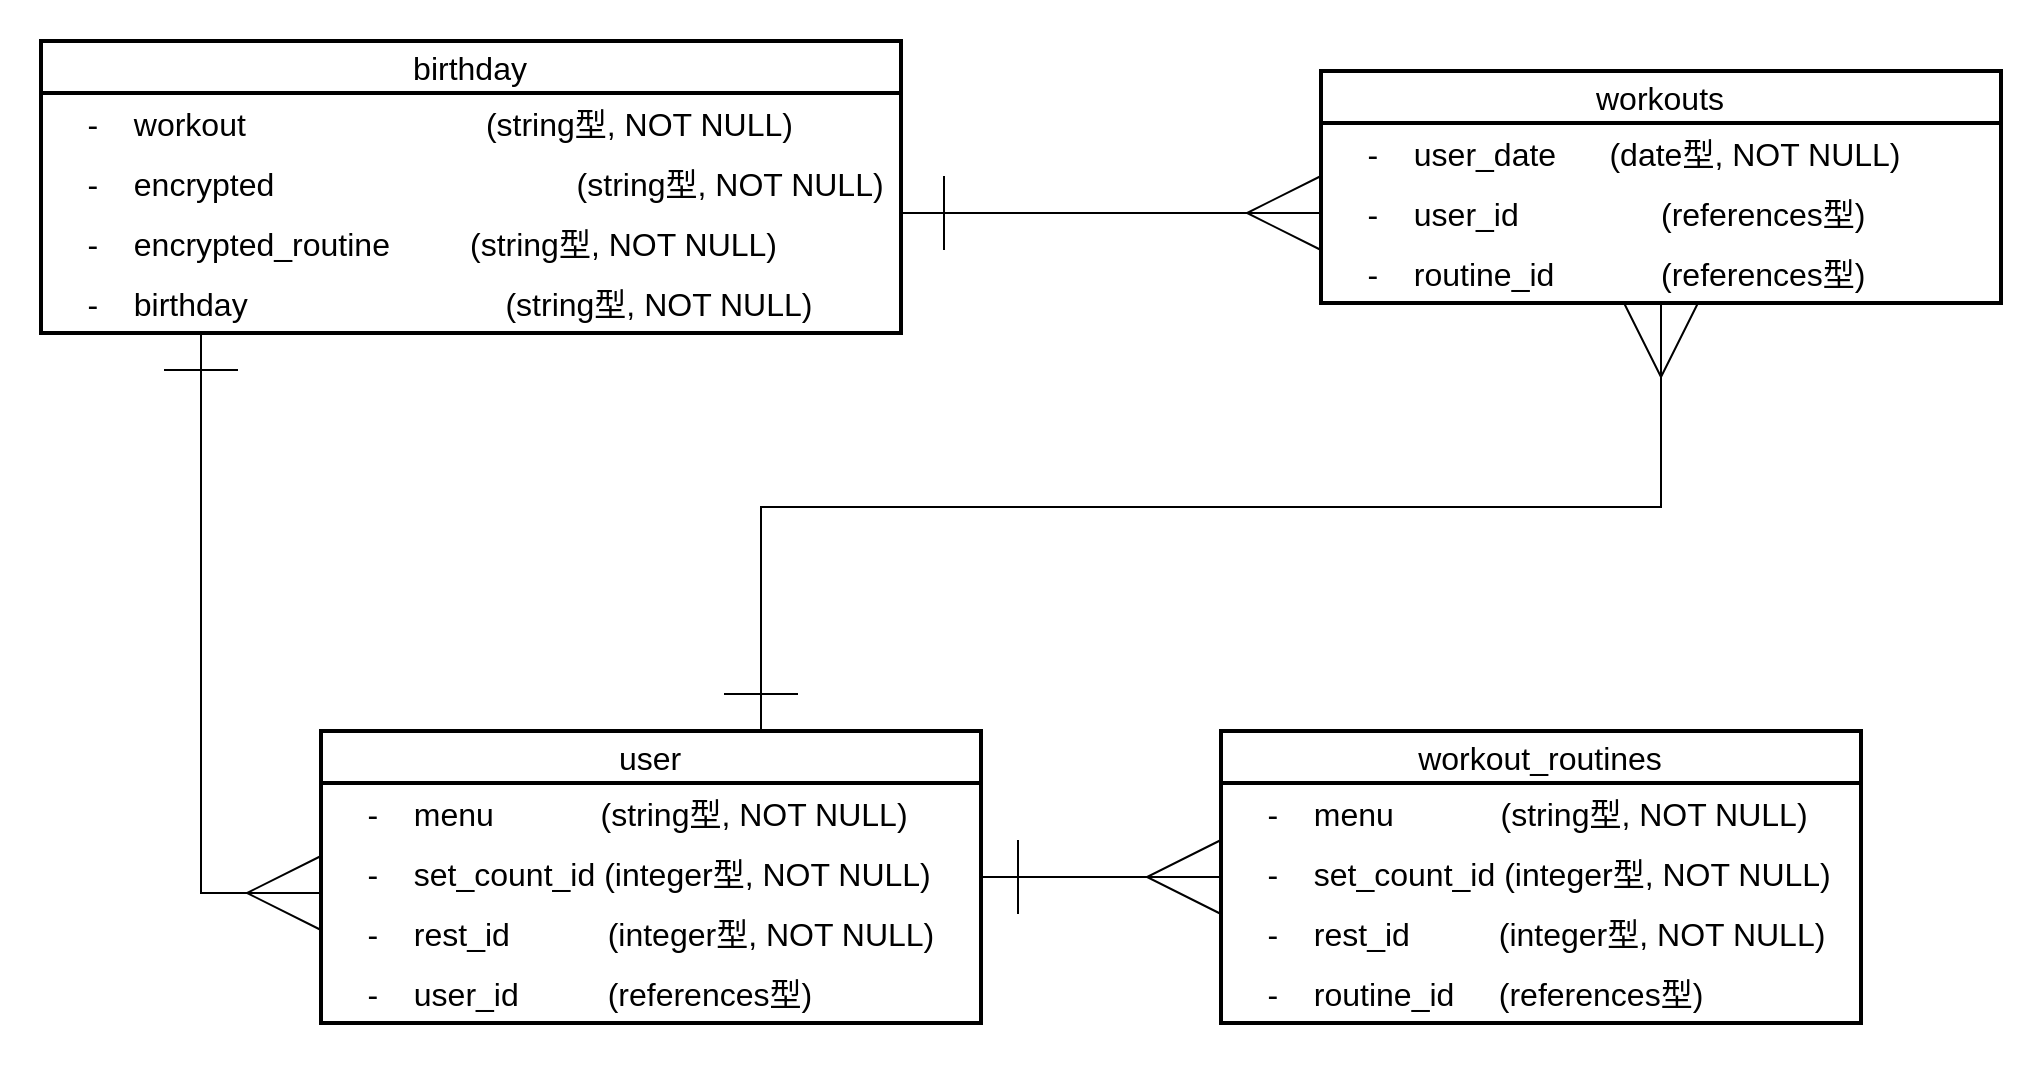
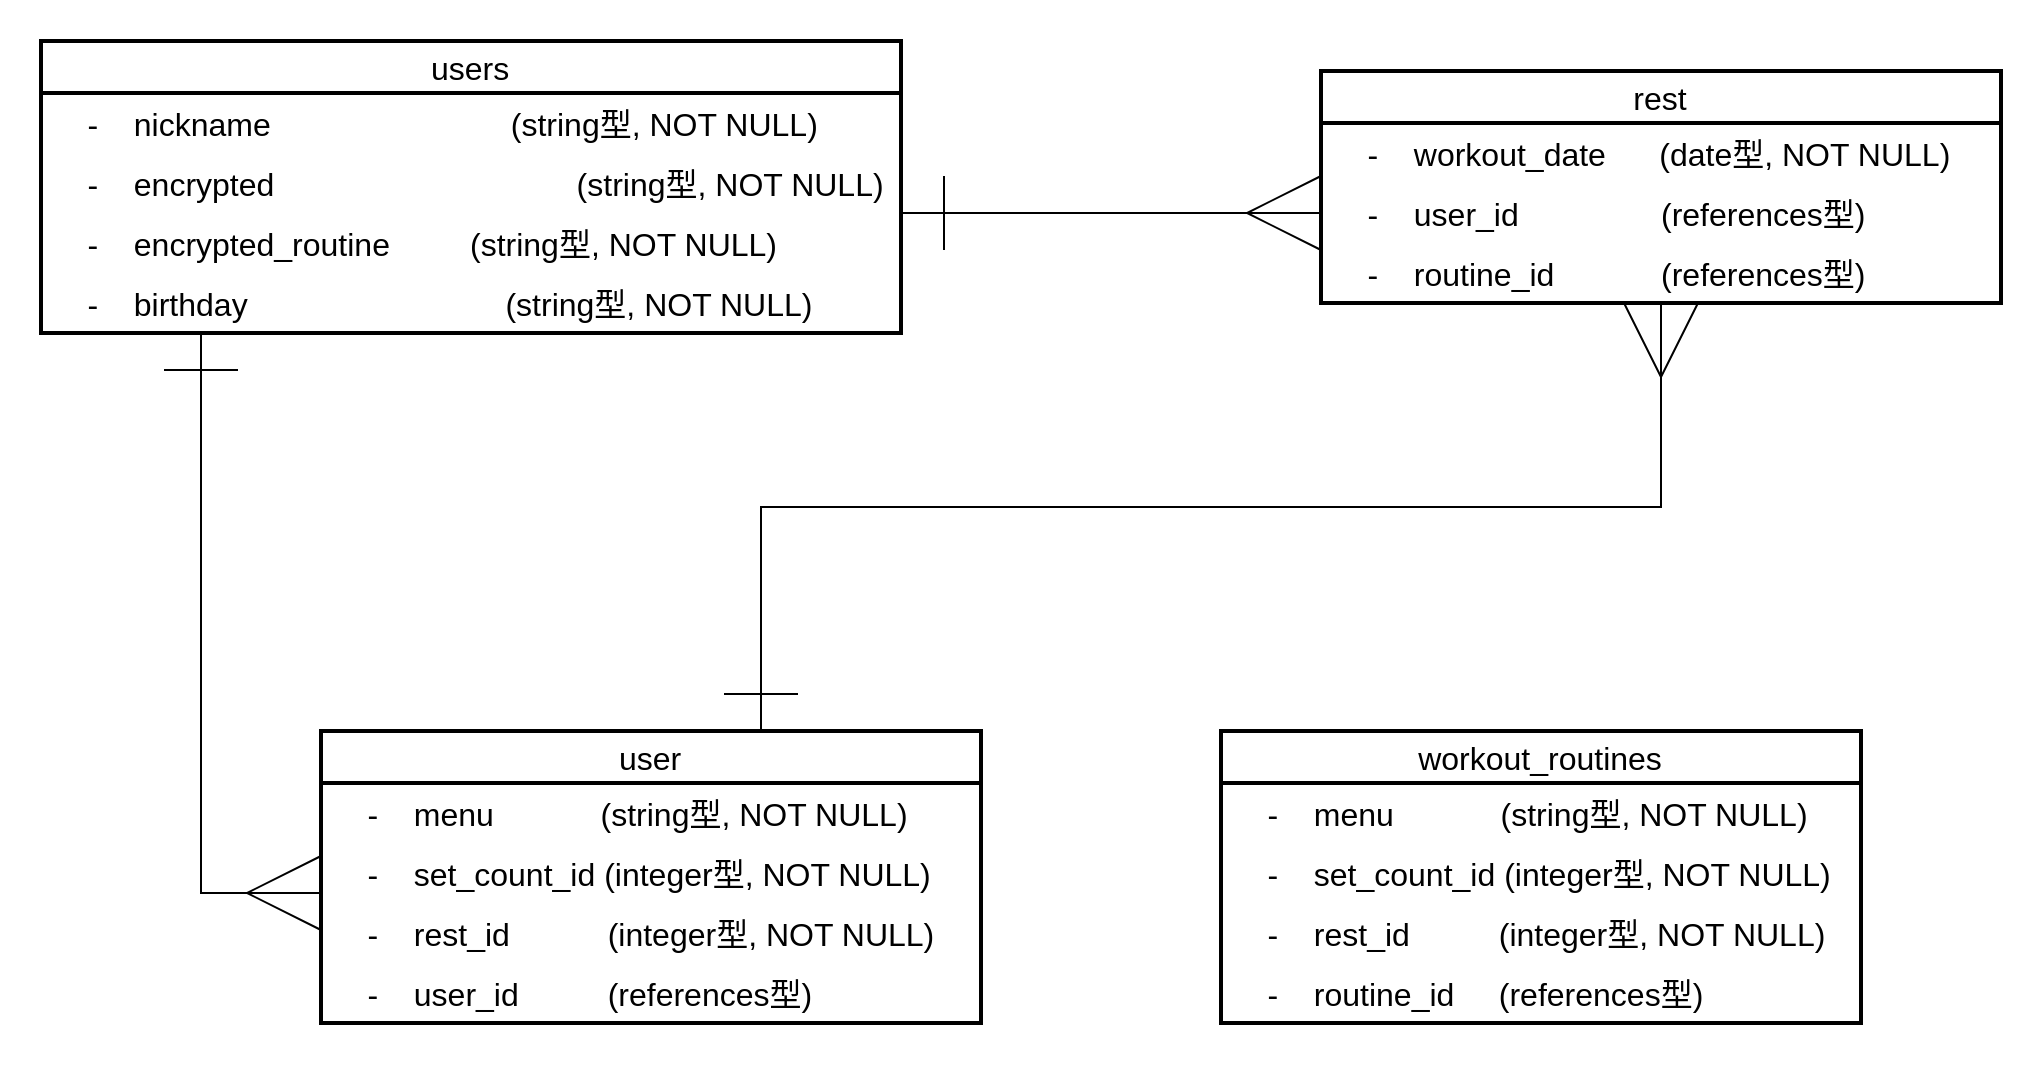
- <mxCell id="2" value="birthday" style="swimlane;fontStyle=0;childLayout=stackLayout;horizontal=1;startSize=26;horizontalStack=0;resizeParent=1;resizeParentMax=0;resizeLast=0;collapsible=1;marginBottom=0;align=center;fontSize=16;strokeWidth=2;" parent="1" vertex="1"><mxGeometry x="20" y="20" width="430" height="146" as="geometry" /></mxCell>
+ <mxCell id="2" value="users" style="swimlane;fontStyle=0;childLayout=stackLayout;horizontal=1;startSize=26;horizontalStack=0;resizeParent=1;resizeParentMax=0;resizeLast=0;collapsible=1;marginBottom=0;align=center;fontSize=16;strokeWidth=2;" parent="1" vertex="1"><mxGeometry x="20" y="20" width="430" height="146" as="geometry" /></mxCell>
- <mxCell id="8" value="workouts" style="swimlane;fontStyle=0;childLayout=stackLayout;horizontal=1;startSize=26;horizontalStack=0;resizeParent=1;resizeParentMax=0;resizeLast=0;collapsible=1;marginBottom=0;align=center;fontSize=16;strokeWidth=2;" parent="1" vertex="1"><mxGeometry x="660" y="35" width="340" height="116" as="geometry" /></mxCell>
+ <mxCell id="8" value="rest" style="swimlane;fontStyle=0;childLayout=stackLayout;horizontal=1;startSize=26;horizontalStack=0;resizeParent=1;resizeParentMax=0;resizeLast=0;collapsible=1;marginBottom=0;align=center;fontSize=16;strokeWidth=2;" parent="1" vertex="1"><mxGeometry x="660" y="35" width="340" height="116" as="geometry" /></mxCell>
- <mxCell id="3" value="    -    workout                           (string型, NOT NULL)" style="text;strokeColor=none;fillColor=none;spacingLeft=4;spacingRight=4;overflow=hidden;rotatable=0;points=[[0,0.5],[1,0.5]];portConstraint=eastwest;fontSize=16;strokeWidth=2;" parent="2" vertex="1"><mxGeometry y="26" width="430" height="30" as="geometry" /></mxCell>
+ <mxCell id="3" value="    -    nickname                           (string型, NOT NULL)" style="text;strokeColor=none;fillColor=none;spacingLeft=4;spacingRight=4;overflow=hidden;rotatable=0;points=[[0,0.5],[1,0.5]];portConstraint=eastwest;fontSize=16;strokeWidth=2;" parent="2" vertex="1"><mxGeometry y="26" width="430" height="30" as="geometry" /></mxCell>
- <mxCell id="9" value="    -    user_date      (date型, NOT NULL)" style="text;strokeColor=none;fillColor=none;spacingLeft=4;spacingRight=4;overflow=hidden;rotatable=0;points=[[0,0.5],[1,0.5]];portConstraint=eastwest;fontSize=16;strokeWidth=2;" parent="8" vertex="1"><mxGeometry y="26" width="340" height="30" as="geometry" /></mxCell>
+ <mxCell id="9" value="    -    workout_date      (date型, NOT NULL)" style="text;strokeColor=none;fillColor=none;spacingLeft=4;spacingRight=4;overflow=hidden;rotatable=0;points=[[0,0.5],[1,0.5]];portConstraint=eastwest;fontSize=16;strokeWidth=2;" parent="8" vertex="1"><mxGeometry y="26" width="340" height="30" as="geometry" /></mxCell>
- <mxCell id="18" style="edgeStyle=orthogonalEdgeStyle;rounded=0;orthogonalLoop=1;jettySize=auto;html=1;exitX=0;exitY=0.5;exitDx=0;exitDy=0;fontSize=16;startArrow=ERmany;startFill=0;endArrow=ERone;endFill=0;startSize=35;endSize=35;targetPerimeterSpacing=0;entryX=1;entryY=0.5;entryDx=0;entryDy=0;" parent="1" source="19" target="13" edge="1"><mxGeometry relative="1" as="geometry"><mxPoint x="470" y="438" as="targetPoint" /></mxGeometry></mxCell>
